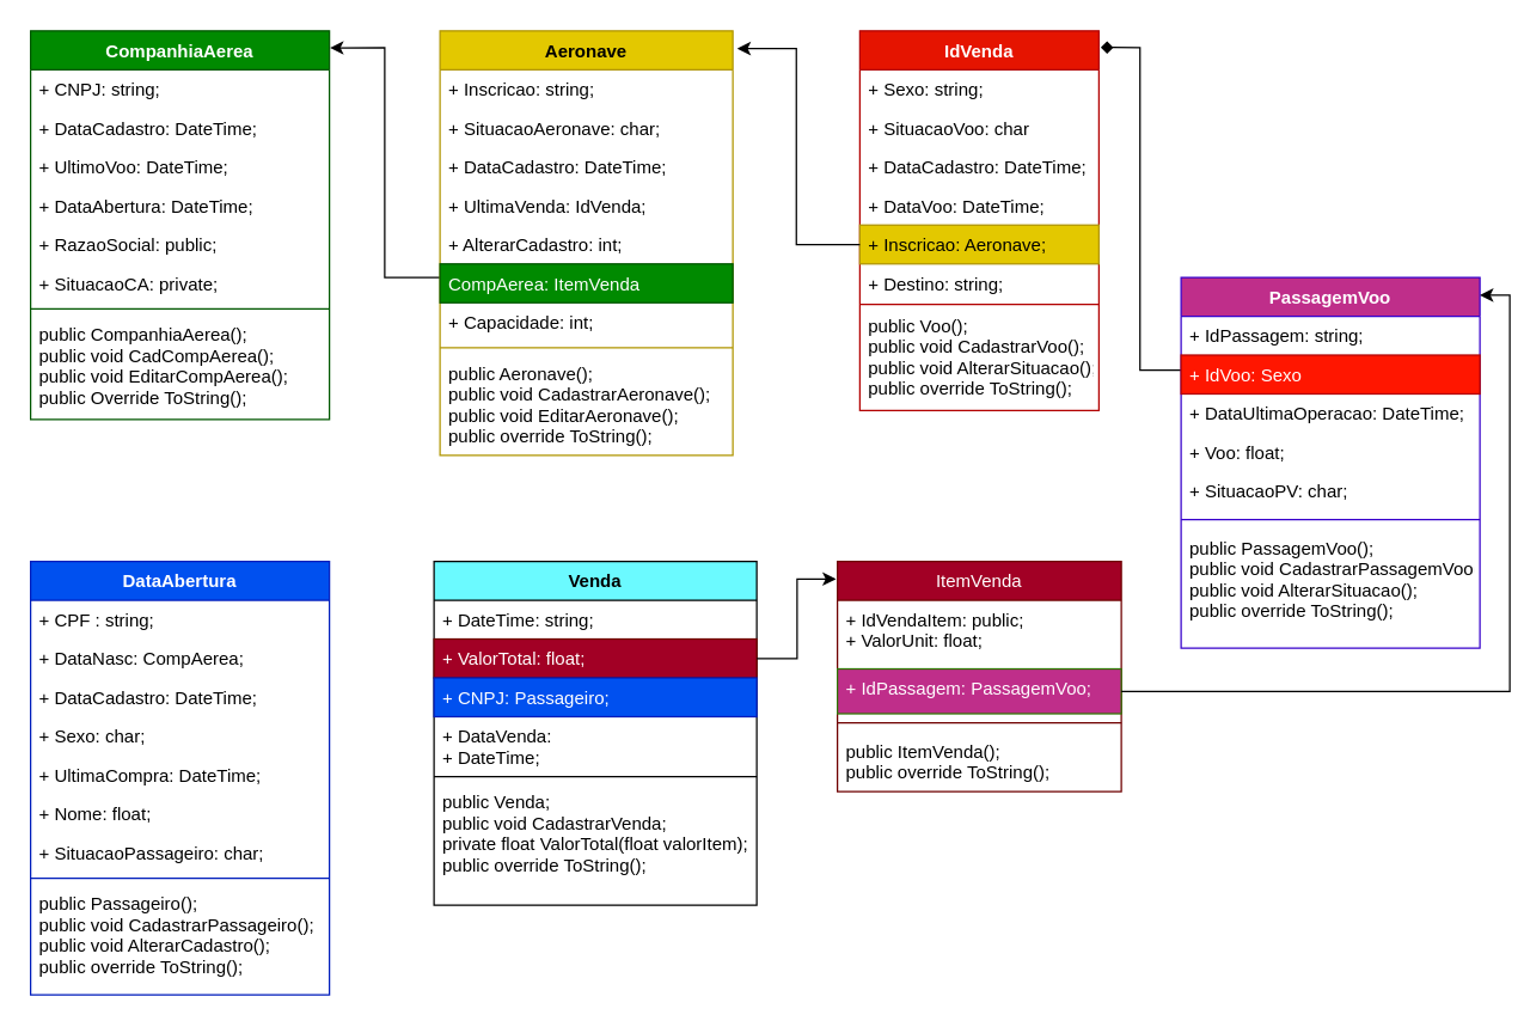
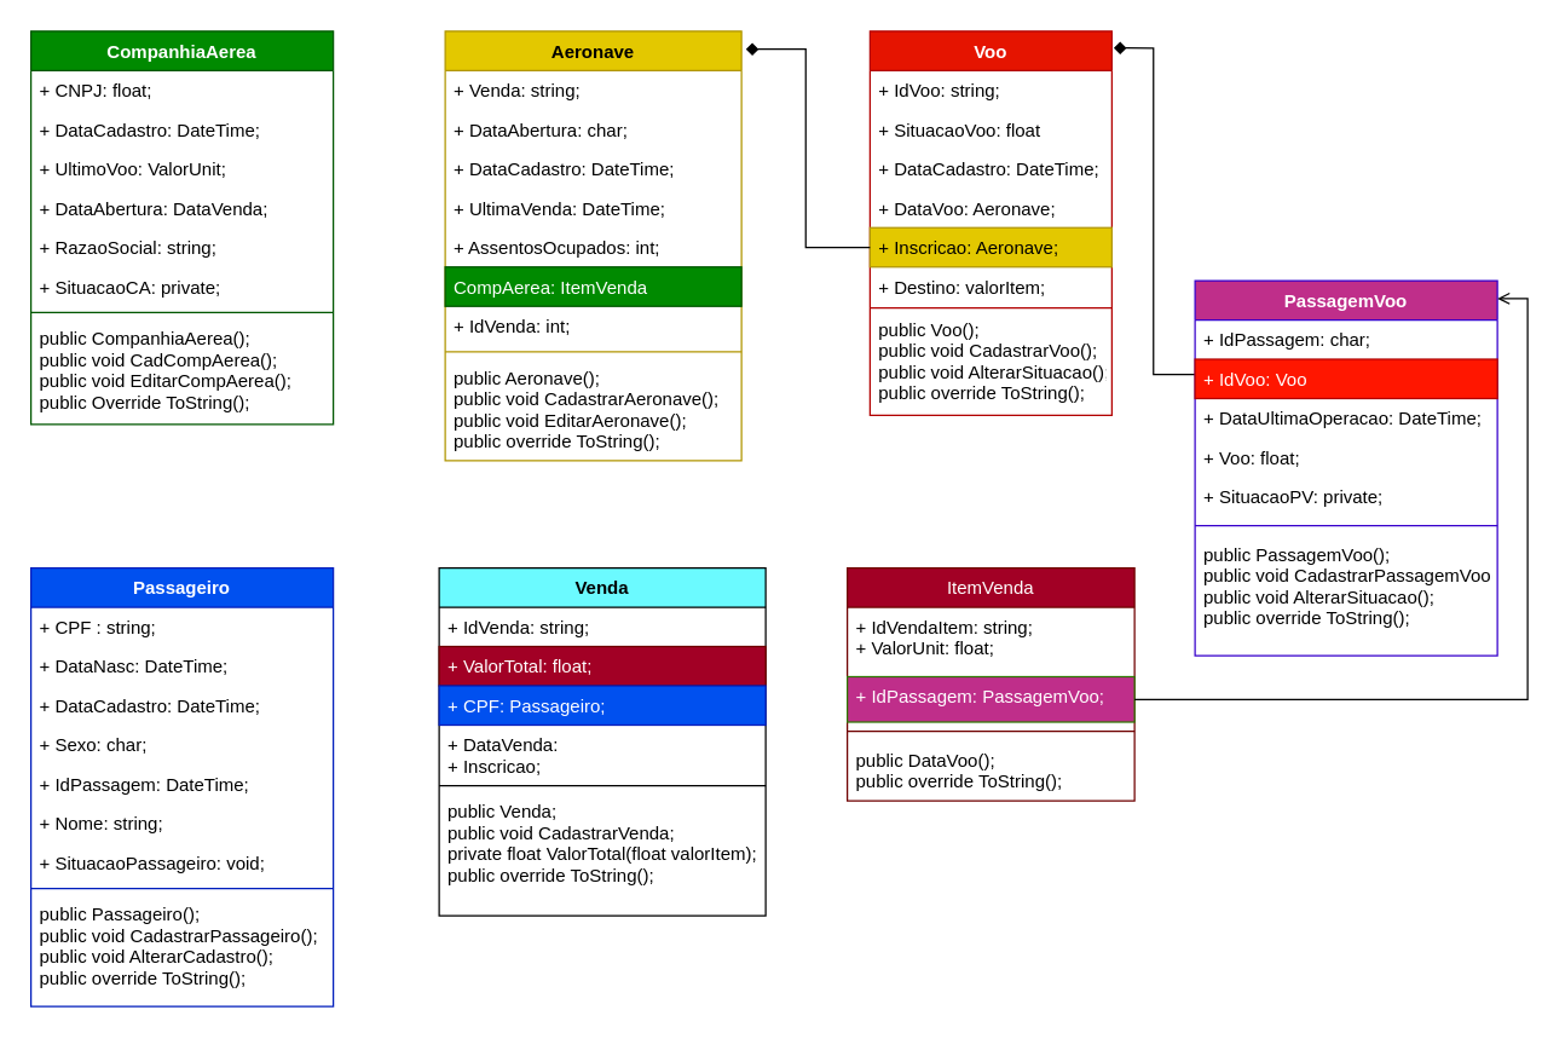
- <mxCell id="63" style="edgeStyle=orthogonalEdgeStyle;rounded=0;orthogonalLoop=1;jettySize=auto;html=1;exitX=0;exitY=0.5;exitDx=0;exitDy=0;entryX=1.015;entryY=0.042;entryDx=0;entryDy=0;entryPerimeter=0;" parent="1" source="42" target="27" edge="1"><mxGeometry relative="1" as="geometry" /></mxCell>
+ <mxCell id="63" style="edgeStyle=orthogonalEdgeStyle;rounded=0;orthogonalLoop=1;jettySize=auto;html=1;exitX=0;exitY=0.5;exitDx=0;exitDy=0;entryX=1.015;entryY=0.042;entryDx=0;entryDy=0;entryPerimeter=0;endArrow=diamond;" parent="1" source="42" target="27" edge="1"><mxGeometry relative="1" as="geometry" /></mxCell>
- <mxCell id="37" value="IdVenda" style="swimlane;fontStyle=1;align=center;verticalAlign=top;childLayout=stackLayout;horizontal=1;startSize=26;horizontalStack=0;resizeParent=1;resizeParentMax=0;resizeLast=0;collapsible=1;marginBottom=0;fillColor=#e51400;fontColor=#ffffff;strokeColor=#B20000;" parent="1" vertex="1"><mxGeometry x="575" y="20" width="160" height="254" as="geometry" /></mxCell>
+ <mxCell id="37" value="Voo" style="swimlane;fontStyle=1;align=center;verticalAlign=top;childLayout=stackLayout;horizontal=1;startSize=26;horizontalStack=0;resizeParent=1;resizeParentMax=0;resizeLast=0;collapsible=1;marginBottom=0;fillColor=#e51400;fontColor=#ffffff;strokeColor=#B20000;" parent="1" vertex="1"><mxGeometry x="575" y="20" width="160" height="254" as="geometry" /></mxCell>
- <mxCell id="18" value="+ CNPJ: string;" style="text;strokeColor=none;fillColor=none;align=left;verticalAlign=top;spacingLeft=4;spacingRight=4;overflow=hidden;rotatable=0;points=[[0,0.5],[1,0.5]];portConstraint=eastwest;" parent="17" vertex="1"><mxGeometry y="26" width="200" height="26" as="geometry" /></mxCell>
+ <mxCell id="18" value="+ CNPJ: float;" style="text;strokeColor=none;fillColor=none;align=left;verticalAlign=top;spacingLeft=4;spacingRight=4;overflow=hidden;rotatable=0;points=[[0,0.5],[1,0.5]];portConstraint=eastwest;" parent="17" vertex="1"><mxGeometry y="26" width="200" height="26" as="geometry" /></mxCell>
- <mxCell id="28" value="+ Inscricao: string;" style="text;strokeColor=none;fillColor=none;align=left;verticalAlign=top;spacingLeft=4;spacingRight=4;overflow=hidden;rotatable=0;points=[[0,0.5],[1,0.5]];portConstraint=eastwest;" parent="27" vertex="1"><mxGeometry y="26" width="196" height="26" as="geometry" /></mxCell>
+ <mxCell id="28" value="+ Venda: string;" style="text;strokeColor=none;fillColor=none;align=left;verticalAlign=top;spacingLeft=4;spacingRight=4;overflow=hidden;rotatable=0;points=[[0,0.5],[1,0.5]];portConstraint=eastwest;" parent="27" vertex="1"><mxGeometry y="26" width="196" height="26" as="geometry" /></mxCell>
- <mxCell id="38" value="+ Sexo: string;" style="text;strokeColor=none;fillColor=none;align=left;verticalAlign=top;spacingLeft=4;spacingRight=4;overflow=hidden;rotatable=0;points=[[0,0.5],[1,0.5]];portConstraint=eastwest;" parent="37" vertex="1"><mxGeometry y="26" width="160" height="26" as="geometry" /></mxCell>
+ <mxCell id="38" value="+ IdVoo: string;" style="text;strokeColor=none;fillColor=none;align=left;verticalAlign=top;spacingLeft=4;spacingRight=4;overflow=hidden;rotatable=0;points=[[0,0.5],[1,0.5]];portConstraint=eastwest;" parent="37" vertex="1"><mxGeometry y="26" width="160" height="26" as="geometry" /></mxCell>
- <mxCell id="29" value="+ SituacaoAeronave: char;" style="text;strokeColor=none;fillColor=none;align=left;verticalAlign=top;spacingLeft=4;spacingRight=4;overflow=hidden;rotatable=0;points=[[0,0.5],[1,0.5]];portConstraint=eastwest;" parent="27" vertex="1"><mxGeometry y="52" width="196" height="26" as="geometry" /></mxCell>
+ <mxCell id="29" value="+ DataAbertura: char;" style="text;strokeColor=none;fillColor=none;align=left;verticalAlign=top;spacingLeft=4;spacingRight=4;overflow=hidden;rotatable=0;points=[[0,0.5],[1,0.5]];portConstraint=eastwest;" parent="27" vertex="1"><mxGeometry y="52" width="196" height="26" as="geometry" /></mxCell>
- <mxCell id="39" value="+ SituacaoVoo: char" style="text;strokeColor=none;fillColor=none;align=left;verticalAlign=top;spacingLeft=4;spacingRight=4;overflow=hidden;rotatable=0;points=[[0,0.5],[1,0.5]];portConstraint=eastwest;" parent="37" vertex="1"><mxGeometry y="52" width="160" height="26" as="geometry" /></mxCell>
+ <mxCell id="39" value="+ SituacaoVoo: float" style="text;strokeColor=none;fillColor=none;align=left;verticalAlign=top;spacingLeft=4;spacingRight=4;overflow=hidden;rotatable=0;points=[[0,0.5],[1,0.5]];portConstraint=eastwest;" parent="37" vertex="1"><mxGeometry y="52" width="160" height="26" as="geometry" /></mxCell>
- <mxCell id="20" value="+ UltimoVoo: DateTime;" style="text;strokeColor=none;fillColor=none;align=left;verticalAlign=top;spacingLeft=4;spacingRight=4;overflow=hidden;rotatable=0;points=[[0,0.5],[1,0.5]];portConstraint=eastwest;" parent="17" vertex="1"><mxGeometry y="78" width="200" height="26" as="geometry" /></mxCell>
+ <mxCell id="20" value="+ UltimoVoo: ValorUnit;" style="text;strokeColor=none;fillColor=none;align=left;verticalAlign=top;spacingLeft=4;spacingRight=4;overflow=hidden;rotatable=0;points=[[0,0.5],[1,0.5]];portConstraint=eastwest;" parent="17" vertex="1"><mxGeometry y="78" width="200" height="26" as="geometry" /></mxCell>
- <mxCell id="26" value="" style="edgeStyle=orthogonalEdgeStyle;rounded=0;orthogonalLoop=1;jettySize=auto;html=1;entryX=1.002;entryY=0.044;entryDx=0;entryDy=0;entryPerimeter=0;" parent="1" source="27" target="17" edge="1"><mxGeometry relative="1" as="geometry"><Array as="points"><mxPoint x="257" y="185" /><mxPoint x="257" y="31" /><mxPoint x="220" y="31" /></Array></mxGeometry></mxCell>
- <mxCell id="21" value="+ DataAbertura: DateTime;" style="text;strokeColor=none;fillColor=none;align=left;verticalAlign=top;spacingLeft=4;spacingRight=4;overflow=hidden;rotatable=0;points=[[0,0.5],[1,0.5]];portConstraint=eastwest;" parent="17" vertex="1"><mxGeometry y="104" width="200" height="26" as="geometry" /></mxCell>
+ <mxCell id="21" value="+ DataAbertura: DataVenda;" style="text;strokeColor=none;fillColor=none;align=left;verticalAlign=top;spacingLeft=4;spacingRight=4;overflow=hidden;rotatable=0;points=[[0,0.5],[1,0.5]];portConstraint=eastwest;" parent="17" vertex="1"><mxGeometry y="104" width="200" height="26" as="geometry" /></mxCell>
- <mxCell id="31" value="+ UltimaVenda: IdVenda;" style="text;strokeColor=none;fillColor=none;align=left;verticalAlign=top;spacingLeft=4;spacingRight=4;overflow=hidden;rotatable=0;points=[[0,0.5],[1,0.5]];portConstraint=eastwest;" parent="27" vertex="1"><mxGeometry y="104" width="196" height="26" as="geometry" /></mxCell>
+ <mxCell id="31" value="+ UltimaVenda: DateTime;" style="text;strokeColor=none;fillColor=none;align=left;verticalAlign=top;spacingLeft=4;spacingRight=4;overflow=hidden;rotatable=0;points=[[0,0.5],[1,0.5]];portConstraint=eastwest;" parent="27" vertex="1"><mxGeometry y="104" width="196" height="26" as="geometry" /></mxCell>
- <mxCell id="41" value="+ DataVoo: DateTime;" style="text;strokeColor=none;fillColor=none;align=left;verticalAlign=top;spacingLeft=4;spacingRight=4;overflow=hidden;rotatable=0;points=[[0,0.5],[1,0.5]];portConstraint=eastwest;" parent="37" vertex="1"><mxGeometry y="104" width="160" height="26" as="geometry" /></mxCell>
+ <mxCell id="41" value="+ DataVoo: Aeronave;" style="text;strokeColor=none;fillColor=none;align=left;verticalAlign=top;spacingLeft=4;spacingRight=4;overflow=hidden;rotatable=0;points=[[0,0.5],[1,0.5]];portConstraint=eastwest;" parent="37" vertex="1"><mxGeometry y="104" width="160" height="26" as="geometry" /></mxCell>
- <mxCell id="22" value="+ RazaoSocial: public;" style="text;strokeColor=none;fillColor=none;align=left;verticalAlign=top;spacingLeft=4;spacingRight=4;overflow=hidden;rotatable=0;points=[[0,0.5],[1,0.5]];portConstraint=eastwest;" parent="17" vertex="1"><mxGeometry y="130" width="200" height="26" as="geometry" /></mxCell>
+ <mxCell id="22" value="+ RazaoSocial: string;" style="text;strokeColor=none;fillColor=none;align=left;verticalAlign=top;spacingLeft=4;spacingRight=4;overflow=hidden;rotatable=0;points=[[0,0.5],[1,0.5]];portConstraint=eastwest;" parent="17" vertex="1"><mxGeometry y="130" width="200" height="26" as="geometry" /></mxCell>
- <mxCell id="32" value="+ AlterarCadastro: int;" style="text;strokeColor=none;fillColor=none;align=left;verticalAlign=top;spacingLeft=4;spacingRight=4;overflow=hidden;rotatable=0;points=[[0,0.5],[1,0.5]];portConstraint=eastwest;" parent="27" vertex="1"><mxGeometry y="130" width="196" height="26" as="geometry" /></mxCell>
+ <mxCell id="32" value="+ AssentosOcupados: int;" style="text;strokeColor=none;fillColor=none;align=left;verticalAlign=top;spacingLeft=4;spacingRight=4;overflow=hidden;rotatable=0;points=[[0,0.5],[1,0.5]];portConstraint=eastwest;" parent="27" vertex="1"><mxGeometry y="130" width="196" height="26" as="geometry" /></mxCell>
- <mxCell id="43" value="+ Destino: string;" style="text;strokeColor=none;fillColor=none;align=left;verticalAlign=top;spacingLeft=4;spacingRight=4;overflow=hidden;rotatable=0;points=[[0,0.5],[1,0.5]];portConstraint=eastwest;" parent="37" vertex="1"><mxGeometry y="156" width="160" height="26" as="geometry" /></mxCell>
+ <mxCell id="43" value="+ Destino: valorItem;" style="text;strokeColor=none;fillColor=none;align=left;verticalAlign=top;spacingLeft=4;spacingRight=4;overflow=hidden;rotatable=0;points=[[0,0.5],[1,0.5]];portConstraint=eastwest;" parent="37" vertex="1"><mxGeometry y="156" width="160" height="26" as="geometry" /></mxCell>
- <mxCell id="64" style="edgeStyle=orthogonalEdgeStyle;rounded=0;orthogonalLoop=1;jettySize=auto;html=1;exitX=1;exitY=0.5;exitDx=0;exitDy=0;entryX=1;entryY=0.048;entryDx=0;entryDy=0;entryPerimeter=0;" parent="1" source="4" target="47" edge="1"><mxGeometry relative="1" as="geometry" /></mxCell>
+ <mxCell id="64" style="edgeStyle=orthogonalEdgeStyle;rounded=0;orthogonalLoop=1;jettySize=auto;html=1;exitX=1;exitY=0.5;exitDx=0;exitDy=0;entryX=1;entryY=0.048;entryDx=0;entryDy=0;entryPerimeter=0;endArrow=open;" parent="1" source="4" target="47" edge="1"><mxGeometry relative="1" as="geometry" /></mxCell>
- <mxCell id="34" value="+ Capacidade: int;" style="text;strokeColor=none;fillColor=none;align=left;verticalAlign=top;spacingLeft=4;spacingRight=4;overflow=hidden;rotatable=0;points=[[0,0.5],[1,0.5]];portConstraint=eastwest;" parent="27" vertex="1"><mxGeometry y="182" width="196" height="26" as="geometry" /></mxCell>
+ <mxCell id="34" value="+ IdVenda: int;" style="text;strokeColor=none;fillColor=none;align=left;verticalAlign=top;spacingLeft=4;spacingRight=4;overflow=hidden;rotatable=0;points=[[0,0.5],[1,0.5]];portConstraint=eastwest;" parent="27" vertex="1"><mxGeometry y="182" width="196" height="26" as="geometry" /></mxCell>
- <mxCell id="48" value="+ IdPassagem: string;" style="text;strokeColor=none;fillColor=none;align=left;verticalAlign=top;spacingLeft=4;spacingRight=4;overflow=hidden;rotatable=0;points=[[0,0.5],[1,0.5]];portConstraint=eastwest;" parent="47" vertex="1"><mxGeometry y="26" width="200" height="26" as="geometry" /></mxCell>
+ <mxCell id="48" value="+ IdPassagem: char;" style="text;strokeColor=none;fillColor=none;align=left;verticalAlign=top;spacingLeft=4;spacingRight=4;overflow=hidden;rotatable=0;points=[[0,0.5],[1,0.5]];portConstraint=eastwest;" parent="47" vertex="1"><mxGeometry y="26" width="200" height="26" as="geometry" /></mxCell>
- <mxCell id="49" value="+ IdVoo: Sexo" style="text;strokeColor=#B20000;fillColor=#FF1600;align=left;verticalAlign=top;spacingLeft=4;spacingRight=4;overflow=hidden;rotatable=0;points=[[0,0.5],[1,0.5]];portConstraint=eastwest;fontColor=#ffffff;" parent="47" vertex="1"><mxGeometry y="52" width="200" height="26" as="geometry" /></mxCell>
+ <mxCell id="49" value="+ IdVoo: Voo" style="text;strokeColor=#B20000;fillColor=#FF1600;align=left;verticalAlign=top;spacingLeft=4;spacingRight=4;overflow=hidden;rotatable=0;points=[[0,0.5],[1,0.5]];portConstraint=eastwest;fontColor=#ffffff;" parent="47" vertex="1"><mxGeometry y="52" width="200" height="26" as="geometry" /></mxCell>
- <mxCell id="52" value="+ SituacaoPV: char;" style="text;strokeColor=none;fillColor=none;align=left;verticalAlign=top;spacingLeft=4;spacingRight=4;overflow=hidden;rotatable=0;points=[[0,0.5],[1,0.5]];portConstraint=eastwest;" parent="47" vertex="1"><mxGeometry y="130" width="200" height="26" as="geometry" /></mxCell>
+ <mxCell id="52" value="+ SituacaoPV: private;" style="text;strokeColor=none;fillColor=none;align=left;verticalAlign=top;spacingLeft=4;spacingRight=4;overflow=hidden;rotatable=0;points=[[0,0.5],[1,0.5]];portConstraint=eastwest;" parent="47" vertex="1"><mxGeometry y="130" width="200" height="26" as="geometry" /></mxCell>
- <mxCell id="7" value="DataAbertura" style="swimlane;fontStyle=1;align=center;verticalAlign=top;childLayout=stackLayout;horizontal=1;startSize=26;horizontalStack=0;resizeParent=1;resizeParentMax=0;resizeLast=0;collapsible=1;marginBottom=0;fillColor=#0050ef;strokeColor=#001DBC;fontColor=#ffffff;" parent="1" vertex="1"><mxGeometry x="20" y="375" width="200" height="290" as="geometry" /></mxCell>
+ <mxCell id="7" value="Passageiro" style="swimlane;fontStyle=1;align=center;verticalAlign=top;childLayout=stackLayout;horizontal=1;startSize=26;horizontalStack=0;resizeParent=1;resizeParentMax=0;resizeLast=0;collapsible=1;marginBottom=0;fillColor=#0050ef;strokeColor=#001DBC;fontColor=#ffffff;" parent="1" vertex="1"><mxGeometry x="20" y="375" width="200" height="290" as="geometry" /></mxCell>
- <mxCell id="56" value="+ DateTime: string;" style="text;strokeColor=none;fillColor=none;align=left;verticalAlign=top;spacingLeft=4;spacingRight=4;overflow=hidden;rotatable=0;points=[[0,0.5],[1,0.5]];portConstraint=eastwest;fillStyle=solid;" parent="55" vertex="1"><mxGeometry y="26" width="216" height="26" as="geometry" /></mxCell>
+ <mxCell id="56" value="+ IdVenda: string;" style="text;strokeColor=none;fillColor=none;align=left;verticalAlign=top;spacingLeft=4;spacingRight=4;overflow=hidden;rotatable=0;points=[[0,0.5],[1,0.5]];portConstraint=eastwest;fillStyle=solid;" parent="55" vertex="1"><mxGeometry y="26" width="216" height="26" as="geometry" /></mxCell>
- <mxCell id="3" value="+ IdVendaItem: public;&#10;+ ValorUnit: float;" style="text;strokeColor=none;fillColor=none;align=left;verticalAlign=top;spacingLeft=4;spacingRight=4;overflow=hidden;rotatable=0;points=[[0,0.5],[1,0.5]];portConstraint=eastwest;fillStyle=solid;" parent="2" vertex="1"><mxGeometry y="26" width="190" height="46" as="geometry" /></mxCell>
+ <mxCell id="3" value="+ IdVendaItem: string;&#10;+ ValorUnit: float;" style="text;strokeColor=none;fillColor=none;align=left;verticalAlign=top;spacingLeft=4;spacingRight=4;overflow=hidden;rotatable=0;points=[[0,0.5],[1,0.5]];portConstraint=eastwest;fillStyle=solid;" parent="2" vertex="1"><mxGeometry y="26" width="190" height="46" as="geometry" /></mxCell>
- <mxCell id="62" style="edgeStyle=orthogonalEdgeStyle;rounded=0;orthogonalLoop=1;jettySize=auto;html=1;exitX=1;exitY=0.5;exitDx=0;exitDy=0;entryX=-0.005;entryY=0.077;entryDx=0;entryDy=0;entryPerimeter=0;" parent="1" source="57" target="2" edge="1"><mxGeometry relative="1" as="geometry" /></mxCell>
- <mxCell id="9" value="+ DataNasc: CompAerea;" style="text;strokeColor=none;fillColor=none;align=left;verticalAlign=top;spacingLeft=4;spacingRight=4;overflow=hidden;rotatable=0;points=[[0,0.5],[1,0.5]];portConstraint=eastwest;" parent="7" vertex="1"><mxGeometry y="52" width="200" height="26" as="geometry" /></mxCell>
+ <mxCell id="9" value="+ DataNasc: DateTime;" style="text;strokeColor=none;fillColor=none;align=left;verticalAlign=top;spacingLeft=4;spacingRight=4;overflow=hidden;rotatable=0;points=[[0,0.5],[1,0.5]];portConstraint=eastwest;" parent="7" vertex="1"><mxGeometry y="52" width="200" height="26" as="geometry" /></mxCell>
- <mxCell id="58" value="+ CNPJ: Passageiro;" style="text;strokeColor=#001DBC;fillColor=#0050ef;align=left;verticalAlign=top;spacingLeft=4;spacingRight=4;overflow=hidden;rotatable=0;points=[[0,0.5],[1,0.5]];portConstraint=eastwest;fillStyle=solid;fontColor=#ffffff;" parent="55" vertex="1"><mxGeometry y="78" width="216" height="26" as="geometry" /></mxCell>
+ <mxCell id="58" value="+ CPF: Passageiro;" style="text;strokeColor=#001DBC;fillColor=#0050ef;align=left;verticalAlign=top;spacingLeft=4;spacingRight=4;overflow=hidden;rotatable=0;points=[[0,0.5],[1,0.5]];portConstraint=eastwest;fillStyle=solid;fontColor=#ffffff;" parent="55" vertex="1"><mxGeometry y="78" width="216" height="26" as="geometry" /></mxCell>
- <mxCell id="59" value="+ DataVenda:&#10;+ DateTime;" style="text;strokeColor=none;fillColor=none;align=left;verticalAlign=top;spacingLeft=4;spacingRight=4;overflow=hidden;rotatable=0;points=[[0,0.5],[1,0.5]];portConstraint=eastwest;fillStyle=solid;" parent="55" vertex="1"><mxGeometry y="104" width="216" height="36" as="geometry" /></mxCell>
+ <mxCell id="59" value="+ DataVenda:&#10;+ Inscricao;" style="text;strokeColor=none;fillColor=none;align=left;verticalAlign=top;spacingLeft=4;spacingRight=4;overflow=hidden;rotatable=0;points=[[0,0.5],[1,0.5]];portConstraint=eastwest;fillStyle=solid;" parent="55" vertex="1"><mxGeometry y="104" width="216" height="36" as="geometry" /></mxCell>
- <mxCell id="6" value="public ItemVenda();&#10;public override ToString();" style="text;strokeColor=none;fillColor=none;align=left;verticalAlign=top;spacingLeft=4;spacingRight=4;overflow=hidden;rotatable=0;points=[[0,0.5],[1,0.5]];portConstraint=eastwest;fillStyle=solid;" parent="2" vertex="1"><mxGeometry y="114" width="190" height="40" as="geometry" /></mxCell>
+ <mxCell id="6" value="public DataVoo();&#10;public override ToString();" style="text;strokeColor=none;fillColor=none;align=left;verticalAlign=top;spacingLeft=4;spacingRight=4;overflow=hidden;rotatable=0;points=[[0,0.5],[1,0.5]];portConstraint=eastwest;fillStyle=solid;" parent="2" vertex="1"><mxGeometry y="114" width="190" height="40" as="geometry" /></mxCell>
- <mxCell id="12" value="+ UltimaCompra: DateTime;" style="text;strokeColor=none;fillColor=none;align=left;verticalAlign=top;spacingLeft=4;spacingRight=4;overflow=hidden;rotatable=0;points=[[0,0.5],[1,0.5]];portConstraint=eastwest;" parent="7" vertex="1"><mxGeometry y="130" width="200" height="26" as="geometry" /></mxCell>
+ <mxCell id="12" value="+ IdPassagem: DateTime;" style="text;strokeColor=none;fillColor=none;align=left;verticalAlign=top;spacingLeft=4;spacingRight=4;overflow=hidden;rotatable=0;points=[[0,0.5],[1,0.5]];portConstraint=eastwest;" parent="7" vertex="1"><mxGeometry y="130" width="200" height="26" as="geometry" /></mxCell>
- <mxCell id="13" value="+ Nome: float;" style="text;strokeColor=none;fillColor=none;align=left;verticalAlign=top;spacingLeft=4;spacingRight=4;overflow=hidden;rotatable=0;points=[[0,0.5],[1,0.5]];portConstraint=eastwest;" parent="7" vertex="1"><mxGeometry y="156" width="200" height="26" as="geometry" /></mxCell>
+ <mxCell id="13" value="+ Nome: string;" style="text;strokeColor=none;fillColor=none;align=left;verticalAlign=top;spacingLeft=4;spacingRight=4;overflow=hidden;rotatable=0;points=[[0,0.5],[1,0.5]];portConstraint=eastwest;" parent="7" vertex="1"><mxGeometry y="156" width="200" height="26" as="geometry" /></mxCell>
- <mxCell id="14" value="+ SituacaoPassageiro: char;" style="text;strokeColor=none;fillColor=none;align=left;verticalAlign=top;spacingLeft=4;spacingRight=4;overflow=hidden;rotatable=0;points=[[0,0.5],[1,0.5]];portConstraint=eastwest;" parent="7" vertex="1"><mxGeometry y="182" width="200" height="26" as="geometry" /></mxCell>
+ <mxCell id="14" value="+ SituacaoPassageiro: void;" style="text;strokeColor=none;fillColor=none;align=left;verticalAlign=top;spacingLeft=4;spacingRight=4;overflow=hidden;rotatable=0;points=[[0,0.5],[1,0.5]];portConstraint=eastwest;" parent="7" vertex="1"><mxGeometry y="182" width="200" height="26" as="geometry" /></mxCell>
